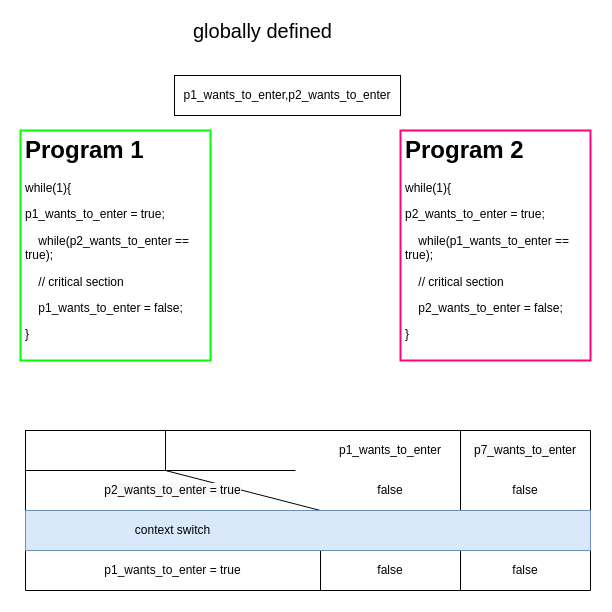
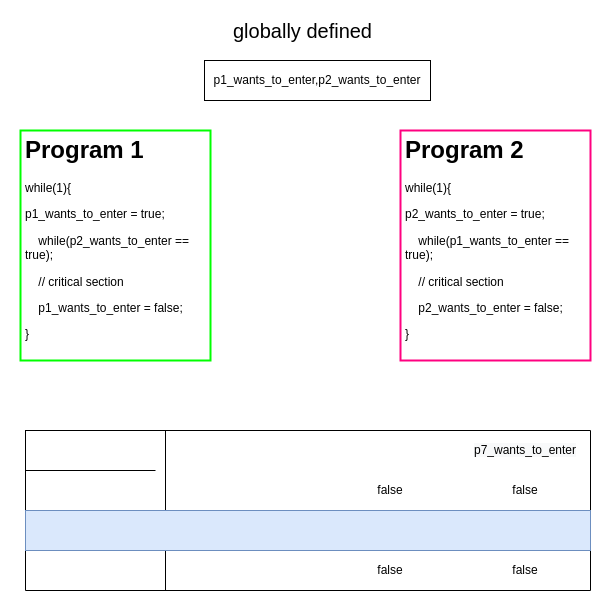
- <mxCell id="5" value="&lt;font style=&quot;font-size: 20px&quot;&gt;globally defined&lt;/font&gt;" style="text;html=1;align=center;verticalAlign=middle;resizable=0;points=[];autosize=1;" vertex="1" parent="1"><mxGeometry x="187" y="20" width="150" height="20" as="geometry" /></mxCell>
+ <mxCell id="5" value="&lt;font style=&quot;font-size: 20px&quot;&gt;globally defined&lt;/font&gt;" style="text;html=1;align=center;verticalAlign=middle;resizable=0;points=[];autosize=1;" vertex="1" parent="1"><mxGeometry x="227" y="20" width="150" height="20" as="geometry" /></mxCell>
- <mxCell id="4" value="p1_wants_to_enter,p2_wants_to_enter" style="text;html=1;fillColor=none;align=center;verticalAlign=middle;whiteSpace=wrap;rounded=0;strokeColor=#000000;" vertex="1" parent="1"><mxGeometry x="174" y="75" width="226" height="40" as="geometry" /></mxCell>
+ <mxCell id="4" value="p1_wants_to_enter,p2_wants_to_enter" style="text;html=1;fillColor=none;align=center;verticalAlign=middle;whiteSpace=wrap;rounded=0;strokeColor=#000000;" vertex="1" parent="1"><mxGeometry x="204" y="60" width="226" height="40" as="geometry" /></mxCell>
- <mxCell id="8" value="p1_wants_to_enter" style="shape=partialRectangle;html=1;whiteSpace=wrap;connectable=0;overflow=hidden;fillColor=none;top=0;left=0;bottom=0;right=0;" vertex="1" parent="7"><mxGeometry x="295" width="140" height="40" as="geometry" /></mxCell>
- <mxCell id="11" value="&lt;span style=&quot;color: rgb(0 , 0 , 0) ; font-family: &amp;#34;helvetica&amp;#34; ; font-size: 12px ; font-style: normal ; font-weight: 400 ; letter-spacing: normal ; text-align: center ; text-indent: 0px ; text-transform: none ; word-spacing: 0px ; background-color: rgb(248 , 249 , 250) ; display: inline ; float: none&quot;&gt;p2_wants_to_enter = true&lt;/span&gt;" style="shape=partialRectangle;html=1;whiteSpace=wrap;connectable=0;overflow=hidden;fillColor=none;top=0;left=0;bottom=0;right=0;" vertex="1" parent="10"><mxGeometry width="295" height="40" as="geometry" /></mxCell>
- <mxCell id="16" value="context switch" style="shape=partialRectangle;html=1;whiteSpace=wrap;connectable=0;overflow=hidden;fillColor=none;top=0;left=0;bottom=0;right=0;" vertex="1" parent="15"><mxGeometry width="295" height="40" as="geometry" /></mxCell>
- <mxCell id="19" value="p1_wants_to_enter = true" style="shape=partialRectangle;html=1;whiteSpace=wrap;connectable=0;overflow=hidden;fillColor=none;top=0;left=0;bottom=0;right=0;" vertex="1" parent="18"><mxGeometry width="295" height="40" as="geometry" /></mxCell>
